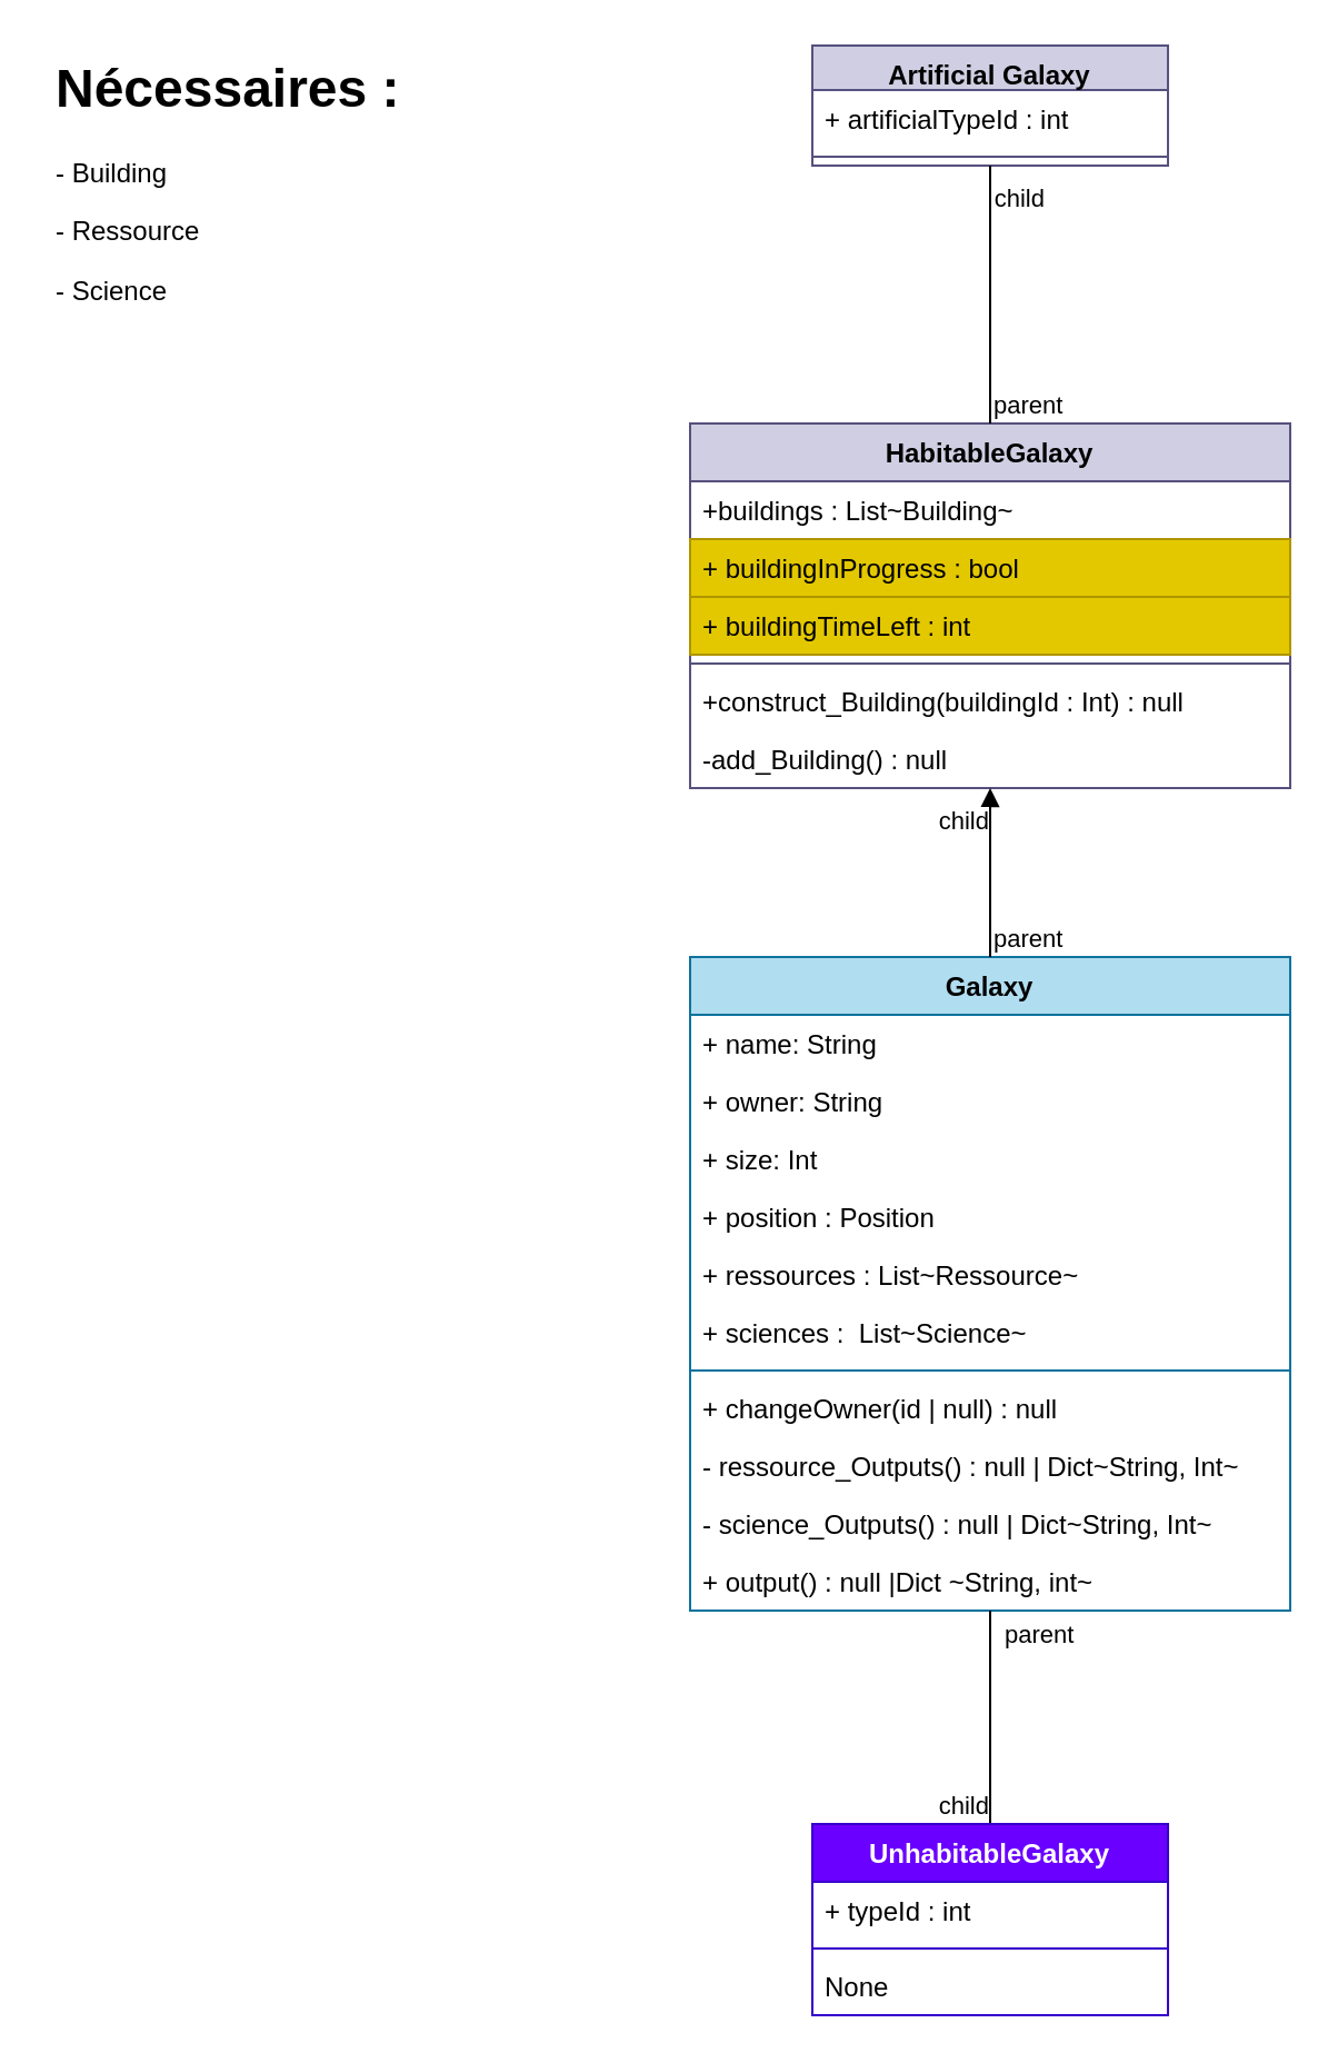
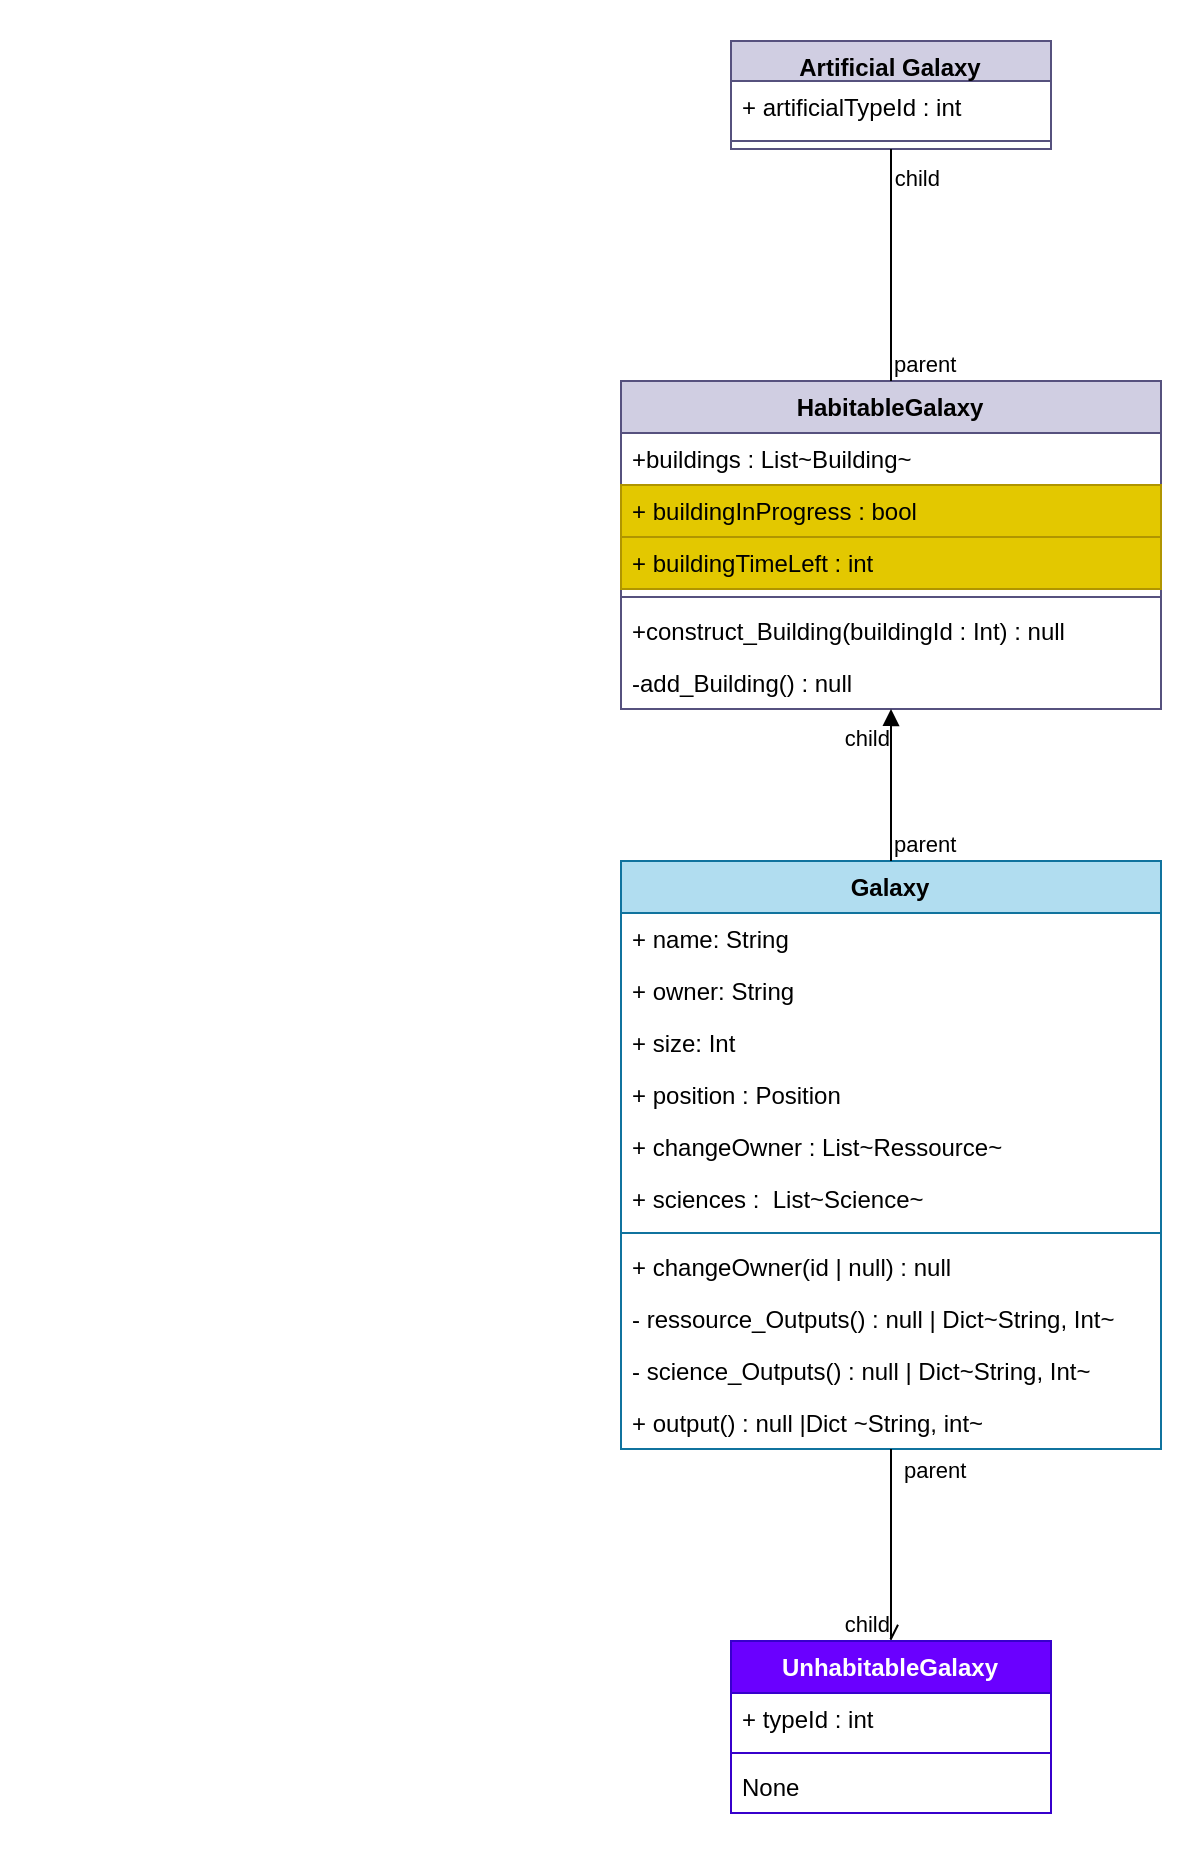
- <mxCell id="37" value="&lt;h1&gt;Nécessaires :&lt;/h1&gt;&lt;p&gt;- Building&lt;/p&gt;&lt;p&gt;- Ressource&lt;/p&gt;&lt;p&gt;- Science&lt;/p&gt;&lt;p&gt;&lt;br&gt;&lt;/p&gt;" style="text;html=1;strokeColor=none;fillColor=none;spacing=5;spacingTop=-20;whiteSpace=wrap;overflow=hidden;rounded=0;" parent="1" vertex="1"><mxGeometry x="20" y="20" width="190" height="120" as="geometry" /></mxCell>
- <mxCell id="7" value="+ ressources : List~Ressource~ " style="text;strokeColor=none;fillColor=none;align=left;verticalAlign=top;spacingLeft=4;spacingRight=4;overflow=hidden;rotatable=0;points=[[0,0.5],[1,0.5]];portConstraint=eastwest;" parent="2" vertex="1"><mxGeometry y="130" width="270" height="26" as="geometry" /></mxCell>
+ <mxCell id="7" value="+ changeOwner : List~Ressource~ " style="text;strokeColor=none;fillColor=none;align=left;verticalAlign=top;spacingLeft=4;spacingRight=4;overflow=hidden;rotatable=0;points=[[0,0.5],[1,0.5]];portConstraint=eastwest;" parent="2" vertex="1"><mxGeometry y="130" width="270" height="26" as="geometry" /></mxCell>
- <mxCell id="30" value="" style="endArrow=none;html=1;edgeStyle=orthogonalEdgeStyle;rounded=0;" parent="1" source="2" target="33" edge="1"><mxGeometry relative="1" as="geometry"><mxPoint x="455" y="570" as="sourcePoint" /><mxPoint x="445" y="760" as="targetPoint" /></mxGeometry></mxCell>
+ <mxCell id="30" value="" style="endArrow=open;html=1;edgeStyle=orthogonalEdgeStyle;rounded=0;" parent="1" source="2" target="33" edge="1"><mxGeometry relative="1" as="geometry"><mxPoint x="455" y="570" as="sourcePoint" /><mxPoint x="445" y="760" as="targetPoint" /></mxGeometry></mxCell>
